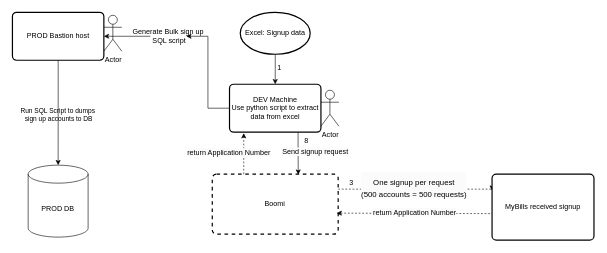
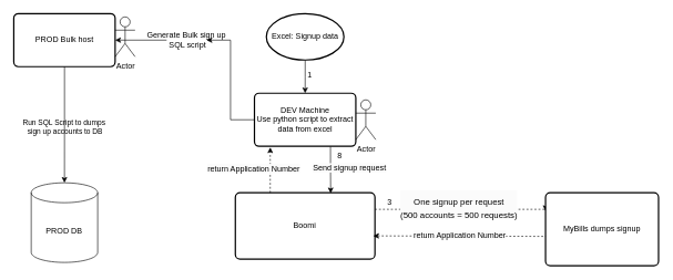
- <mxCell id="19" value="PROD Bastion host" style="rounded=1;whiteSpace=wrap;html=1;absoluteArcSize=1;arcSize=14;strokeWidth=2;fontSize=12;labelBackgroundColor=none;" vertex="1" parent="1"><mxGeometry x="20" y="20" width="152.5" height="80" as="geometry" /></mxCell>
+ <mxCell id="19" value="PROD Bulk host" style="rounded=1;whiteSpace=wrap;html=1;absoluteArcSize=1;arcSize=14;strokeWidth=2;fontSize=12;labelBackgroundColor=none;" vertex="1" parent="1"><mxGeometry x="20" y="20" width="152.5" height="80" as="geometry" /></mxCell>
- <mxCell id="8" value="Boomi" style="rounded=1;whiteSpace=wrap;html=1;absoluteArcSize=1;arcSize=14;strokeWidth=2;labelBackgroundColor=none;dashed=1;" vertex="1" parent="1"><mxGeometry x="353.33" y="290" width="210" height="100" as="geometry" /></mxCell>
+ <mxCell id="8" value="Boomi" style="rounded=1;whiteSpace=wrap;html=1;absoluteArcSize=1;arcSize=14;strokeWidth=2;labelBackgroundColor=none;" vertex="1" parent="1"><mxGeometry x="353.33" y="290" width="210" height="100" as="geometry" /></mxCell>
- <mxCell id="10" value="MyBills received signup" style="rounded=1;whiteSpace=wrap;html=1;absoluteArcSize=1;arcSize=14;strokeWidth=2;labelBackgroundColor=none;" vertex="1" parent="1"><mxGeometry x="820" y="290" width="170" height="110" as="geometry" /></mxCell>
+ <mxCell id="10" value="MyBills dumps signup" style="rounded=1;whiteSpace=wrap;html=1;absoluteArcSize=1;arcSize=14;strokeWidth=2;labelBackgroundColor=none;" vertex="1" parent="1"><mxGeometry x="820" y="290" width="170" height="110" as="geometry" /></mxCell>
